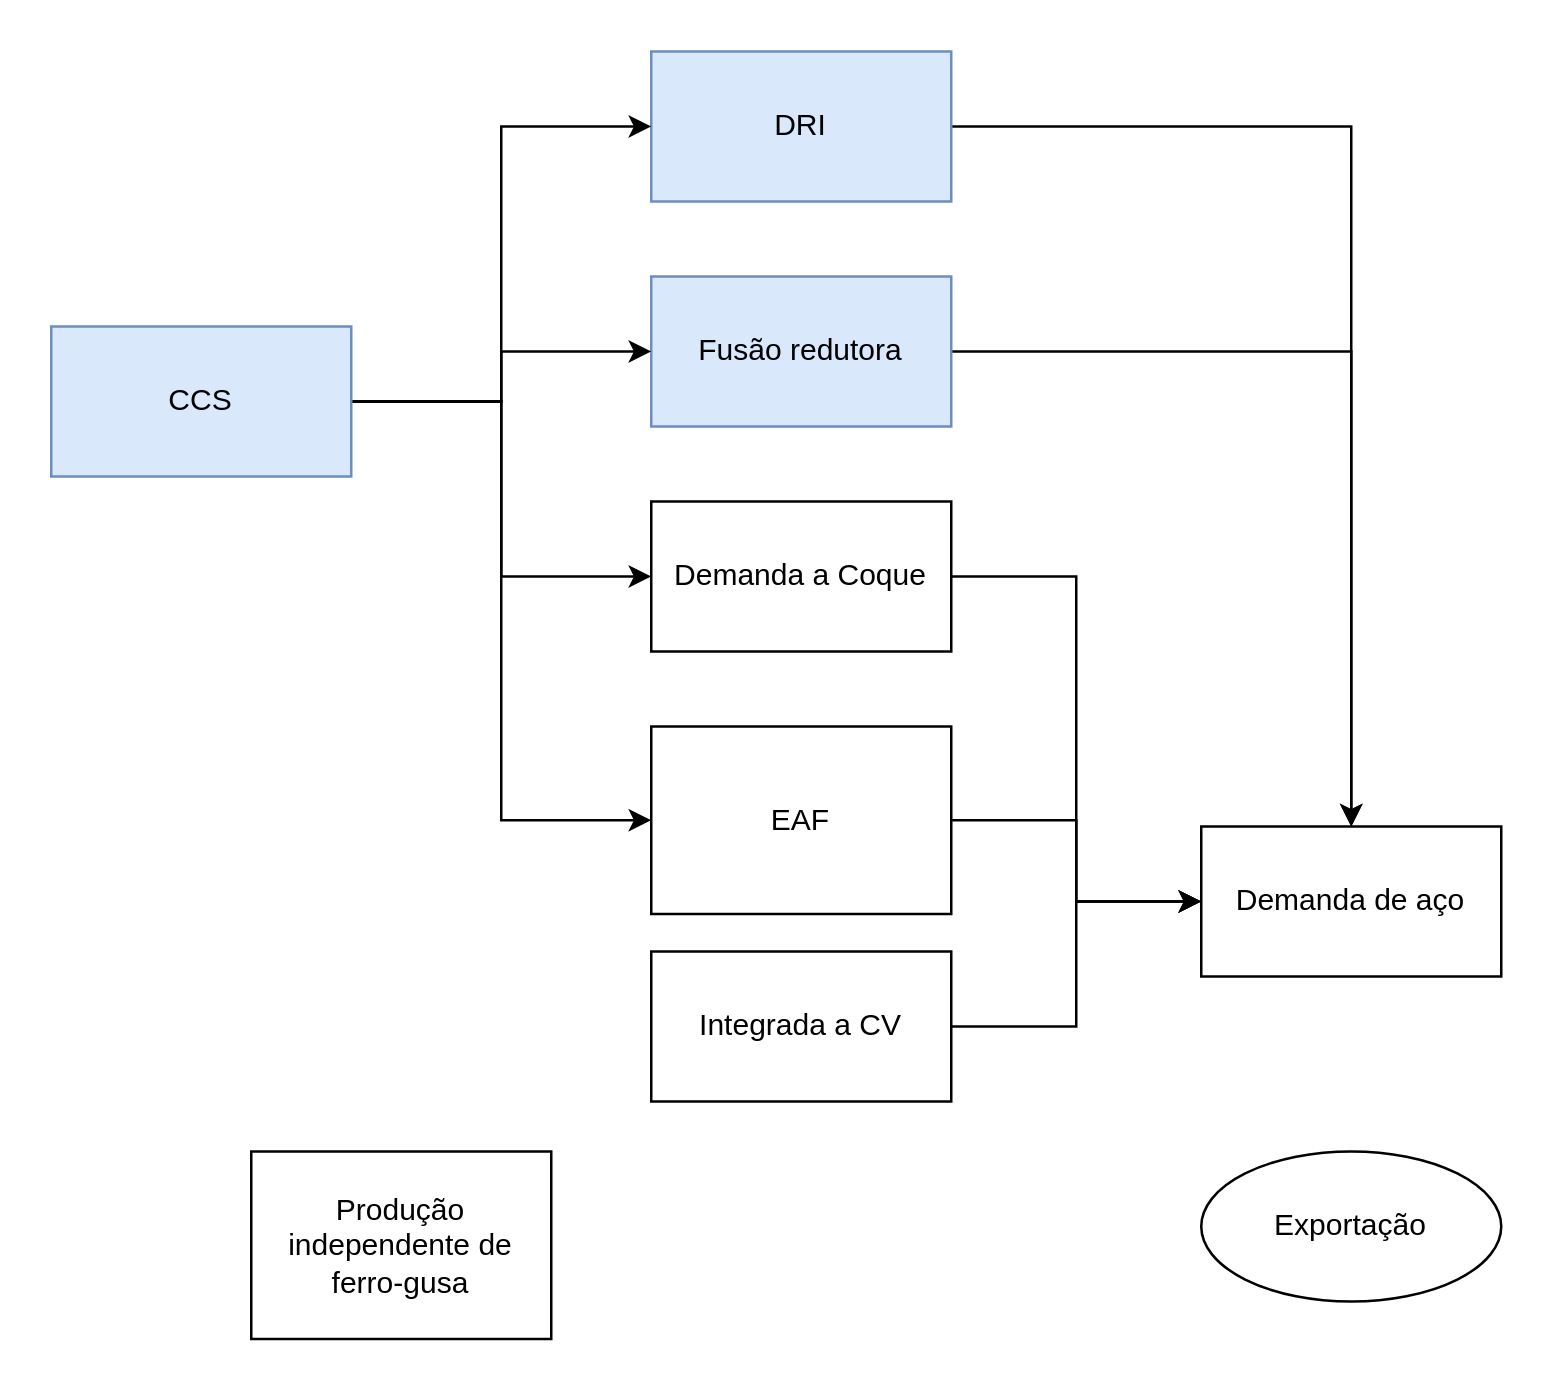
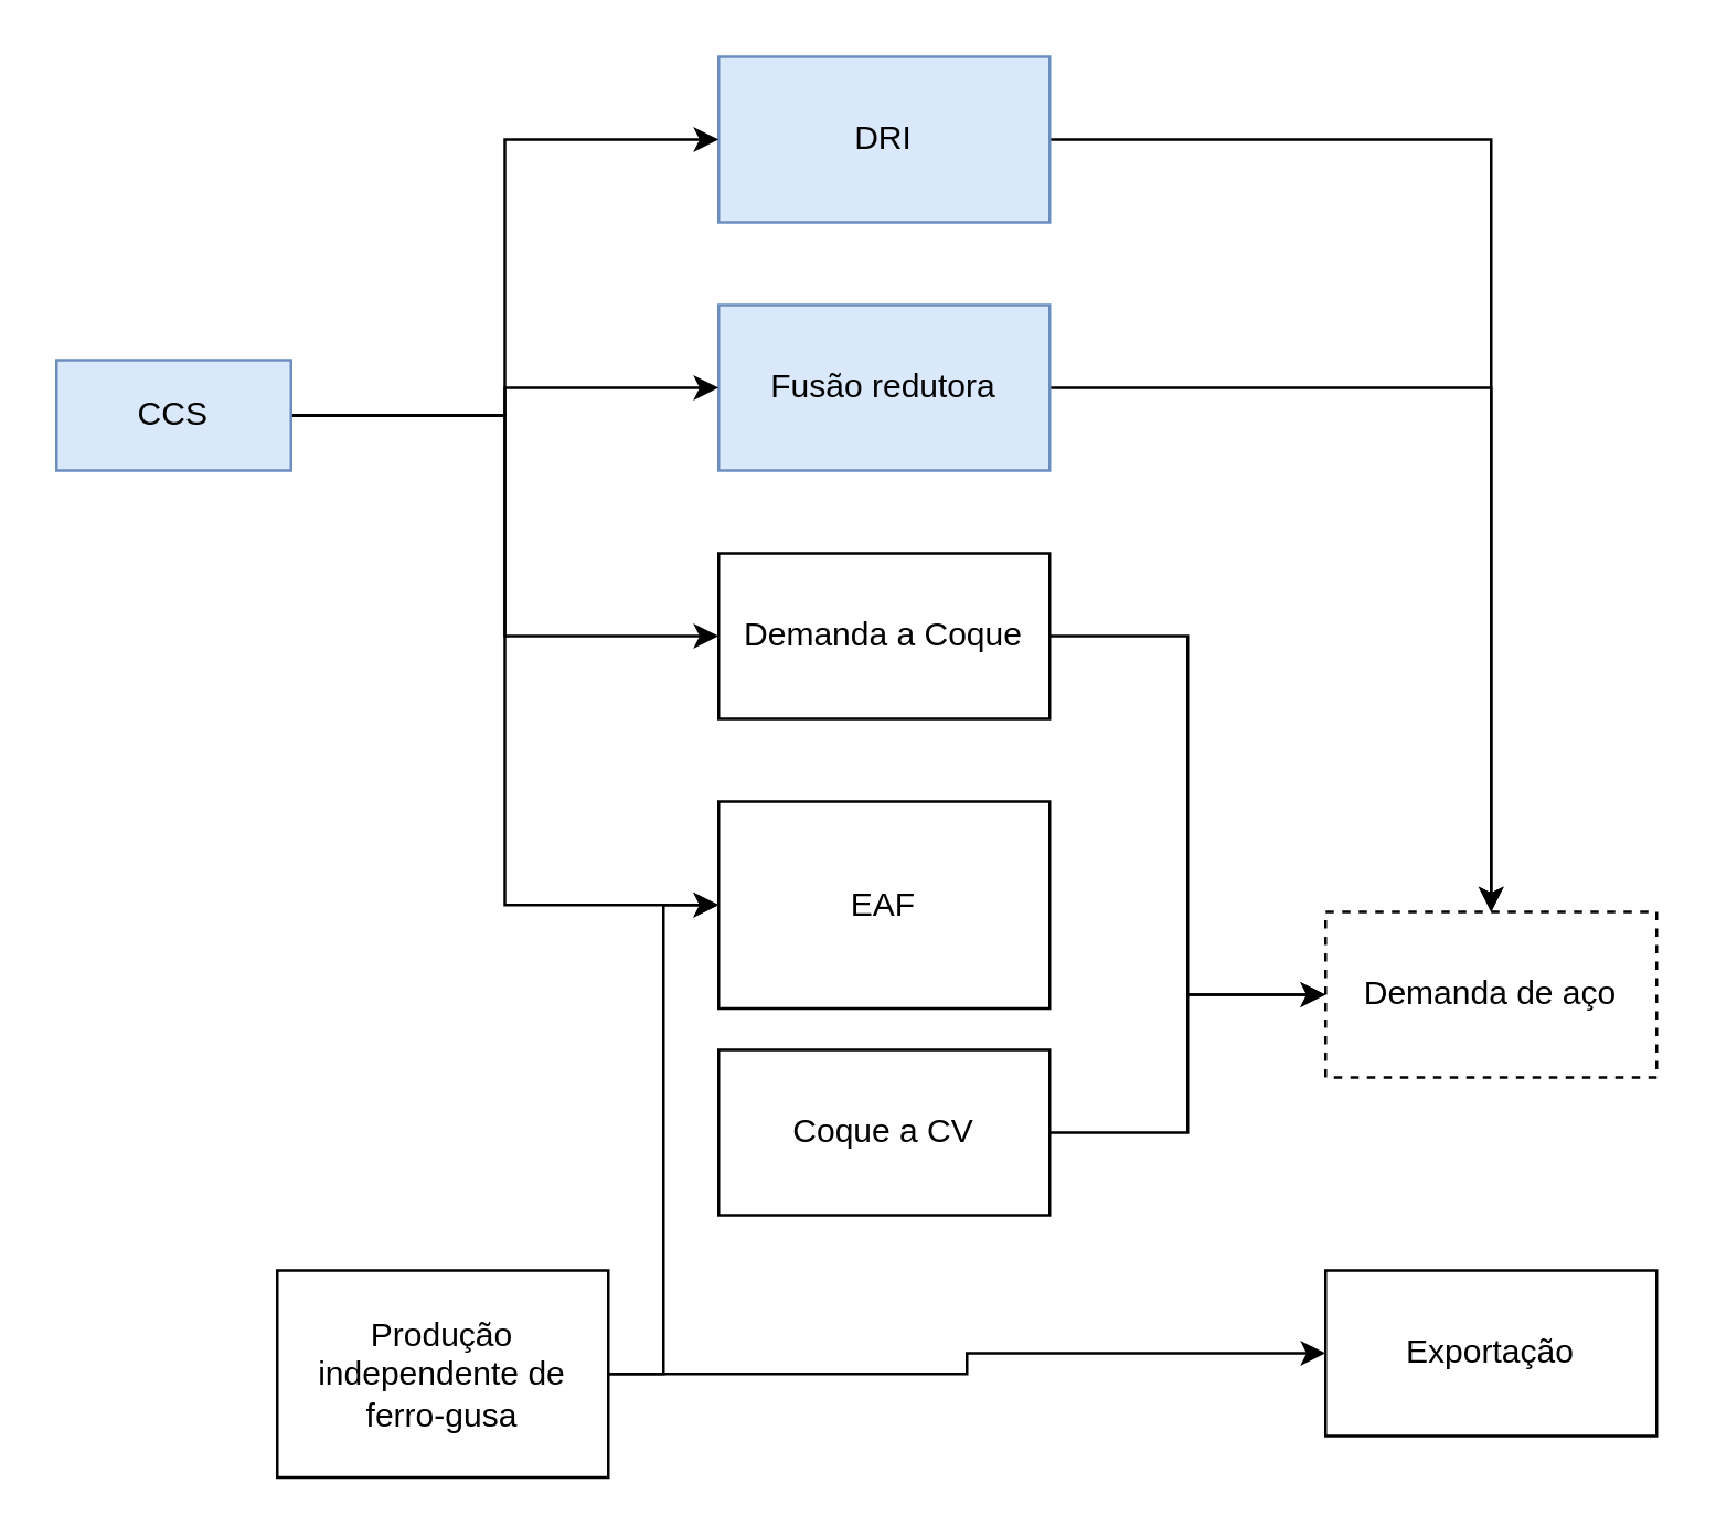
- <mxCell id="21" value="CCS" style="rounded=0;whiteSpace=wrap;html=1;fillColor=#dae8fc;strokeColor=#6c8ebf;" parent="1" vertex="1"><mxGeometry x="20" y="130" width="120" height="60" as="geometry" /></mxCell>
+ <mxCell id="21" value="CCS" style="rounded=0;whiteSpace=wrap;html=1;fillColor=#dae8fc;strokeColor=#6c8ebf;" parent="1" vertex="1"><mxGeometry x="20" y="130" width="85" height="40" as="geometry" /></mxCell>
- <mxCell id="5" style="edgeStyle=orthogonalEdgeStyle;rounded=0;orthogonalLoop=1;jettySize=auto;html=1;entryX=0;entryY=0.5;entryDx=0;entryDy=0;" parent="1" source="6" target="2" edge="1"><mxGeometry relative="1" as="geometry" /></mxCell>
- <mxCell id="2" value="Demanda de aço" style="rounded=0;whiteSpace=wrap;html=1;" parent="1" vertex="1"><mxGeometry x="480" y="330" width="120" height="60" as="geometry" /></mxCell>
+ <mxCell id="2" value="Demanda de aço" style="rounded=0;whiteSpace=wrap;html=1;dashed=1;" parent="1" vertex="1"><mxGeometry x="480" y="330" width="120" height="60" as="geometry" /></mxCell>
- <mxCell id="8" value="Integrada a CV" style="rounded=0;whiteSpace=wrap;html=1;" parent="1" vertex="1"><mxGeometry x="260" y="380" width="120" height="60" as="geometry" /></mxCell>
+ <mxCell id="8" value="Coque a CV" style="rounded=0;whiteSpace=wrap;html=1;" parent="1" vertex="1"><mxGeometry x="260" y="380" width="120" height="60" as="geometry" /></mxCell>
+ <mxCell id="9" style="edgeStyle=orthogonalEdgeStyle;rounded=0;orthogonalLoop=1;jettySize=auto;html=1;entryX=0;entryY=0.5;entryDx=0;entryDy=0;" parent="1" source="11" target="6" edge="1"><mxGeometry relative="1" as="geometry" /></mxCell>
+ <mxCell id="10" style="edgeStyle=orthogonalEdgeStyle;rounded=0;orthogonalLoop=1;jettySize=auto;html=1;" parent="1" source="11" target="12" edge="1"><mxGeometry relative="1" as="geometry" /></mxCell>
- <mxCell id="12" value="Exportação" style="ellipse;whiteSpace=wrap;html=1;" parent="1" vertex="1"><mxGeometry x="480" y="460" width="120" height="60" as="geometry" /></mxCell>
+ <mxCell id="12" value="Exportação" style="rounded=0;whiteSpace=wrap;html=1;" parent="1" vertex="1"><mxGeometry x="480" y="460" width="120" height="60" as="geometry" /></mxCell>
